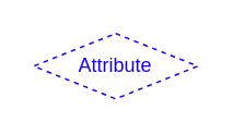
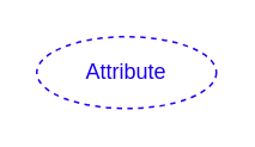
- <mxCell id="2" value="&lt;font color=&quot;#1800f0&quot;&gt;Attribute&lt;/font&gt;" style="rhombus;whiteSpace=wrap;html=1;align=center;dashed=1;fillColor=none;strokeColor=#2800F0;" vertex="1" parent="1"><mxGeometry x="20" y="20" width="100" height="40" as="geometry" /></mxCell>
+ <mxCell id="2" value="&lt;font color=&quot;#1800f0&quot;&gt;Attribute&lt;/font&gt;" style="ellipse;whiteSpace=wrap;html=1;align=center;dashed=1;fillColor=none;strokeColor=#2800F0;" vertex="1" parent="1"><mxGeometry x="20" y="20" width="100" height="40" as="geometry" /></mxCell>
